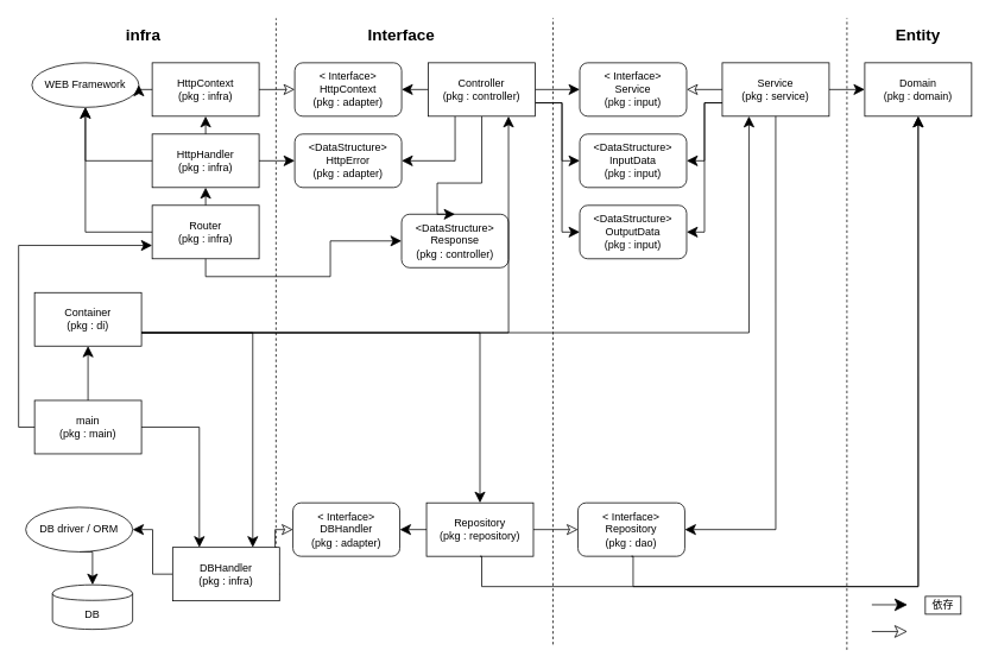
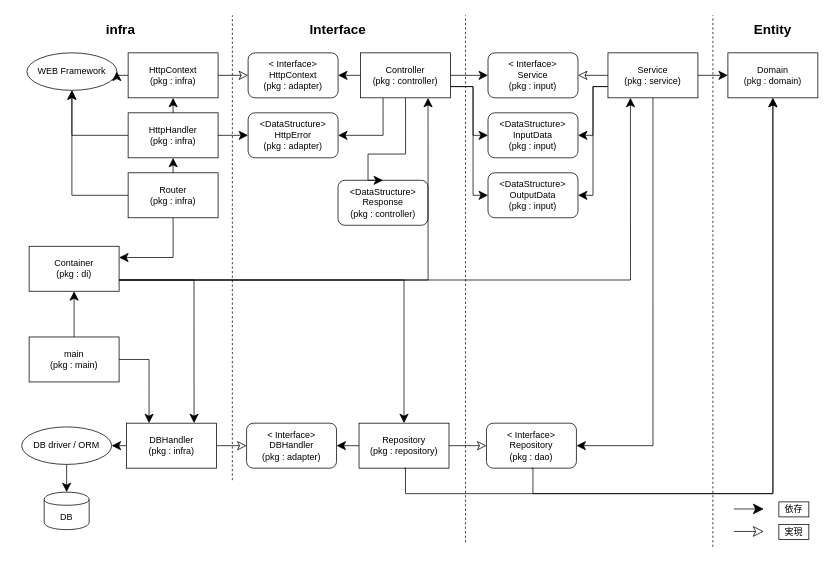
- <mxCell id="59" value="" style="edgeStyle=orthogonalEdgeStyle;rounded=0;orthogonalLoop=1;jettySize=auto;html=1;startArrow=none;startFill=0;endArrow=classic;endFill=1;exitX=0.5;exitY=1;exitDx=0;exitDy=0;endSize=10;" parent="1" source="23" target="41" edge="1"><mxGeometry relative="1" as="geometry"><mxPoint x="160.06" y="415" as="sourcePoint" /><mxPoint x="240" y="300" as="targetPoint" /></mxGeometry></mxCell>
+ <mxCell id="59" value="" style="edgeStyle=orthogonalEdgeStyle;rounded=0;orthogonalLoop=1;jettySize=auto;html=1;startArrow=none;startFill=0;endArrow=classic;endFill=1;exitX=0.5;exitY=1;exitDx=0;exitDy=0;entryX=1;entryY=0.25;entryDx=0;entryDy=0;endSize=10;" parent="1" source="23" target="58" edge="1"><mxGeometry relative="1" as="geometry"><mxPoint x="160.06" y="415" as="sourcePoint" /><mxPoint x="240" y="300" as="targetPoint" /></mxGeometry></mxCell>
- <mxCell id="33" value="" style="edgeStyle=orthogonalEdgeStyle;rounded=0;orthogonalLoop=1;jettySize=auto;html=1;startArrow=none;startFill=0;endArrow=classic;endFill=1;exitX=0;exitY=0.5;exitDx=0;exitDy=0;entryX=0;entryY=0.75;entryDx=0;entryDy=0;endSize=10;shadow=0;" parent="1" source="32" target="23" edge="1"><mxGeometry relative="1" as="geometry"><mxPoint x="150" y="665" as="sourcePoint" /><mxPoint x="170" y="665" as="targetPoint" /><Array as="points"><mxPoint x="20" y="479" /><mxPoint x="20" y="275" /></Array></mxGeometry></mxCell>
- <mxCell id="47" value="DBHandler&lt;br&gt;(pkg : infra)" style="rounded=0;whiteSpace=wrap;html=1;" parent="1" vertex="1"><mxGeometry x="192.94" y="614" width="120" height="60" as="geometry" /></mxCell>
+ <mxCell id="47" value="DBHandler&lt;br&gt;(pkg : infra)" style="rounded=0;whiteSpace=wrap;html=1;" parent="1" vertex="1"><mxGeometry x="167.94" y="564" width="120" height="60" as="geometry" /></mxCell>
- <mxCell id="15" value="DB" style="shape=cylinder;whiteSpace=wrap;html=1;boundedLbl=1;backgroundOutline=1;rounded=0;" parent="1" vertex="1"><mxGeometry x="58" y="656" width="90" height="50" as="geometry" /></mxCell>
+ <mxCell id="15" value="DB" style="shape=cylinder;whiteSpace=wrap;html=1;boundedLbl=1;backgroundOutline=1;rounded=0;" parent="1" vertex="1"><mxGeometry x="58" y="656" width="60" height="50" as="geometry" /></mxCell>
+ <mxCell id="40" value="実現" style="text;html=1;fillColor=none;align=center;verticalAlign=middle;whiteSpace=wrap;rounded=0;shadow=0;sketch=0;fontSize=12;strokeColor=#000000;" parent="1" vertex="1"><mxGeometry x="1038.03" y="699" width="40" height="20" as="geometry" /></mxCell>
